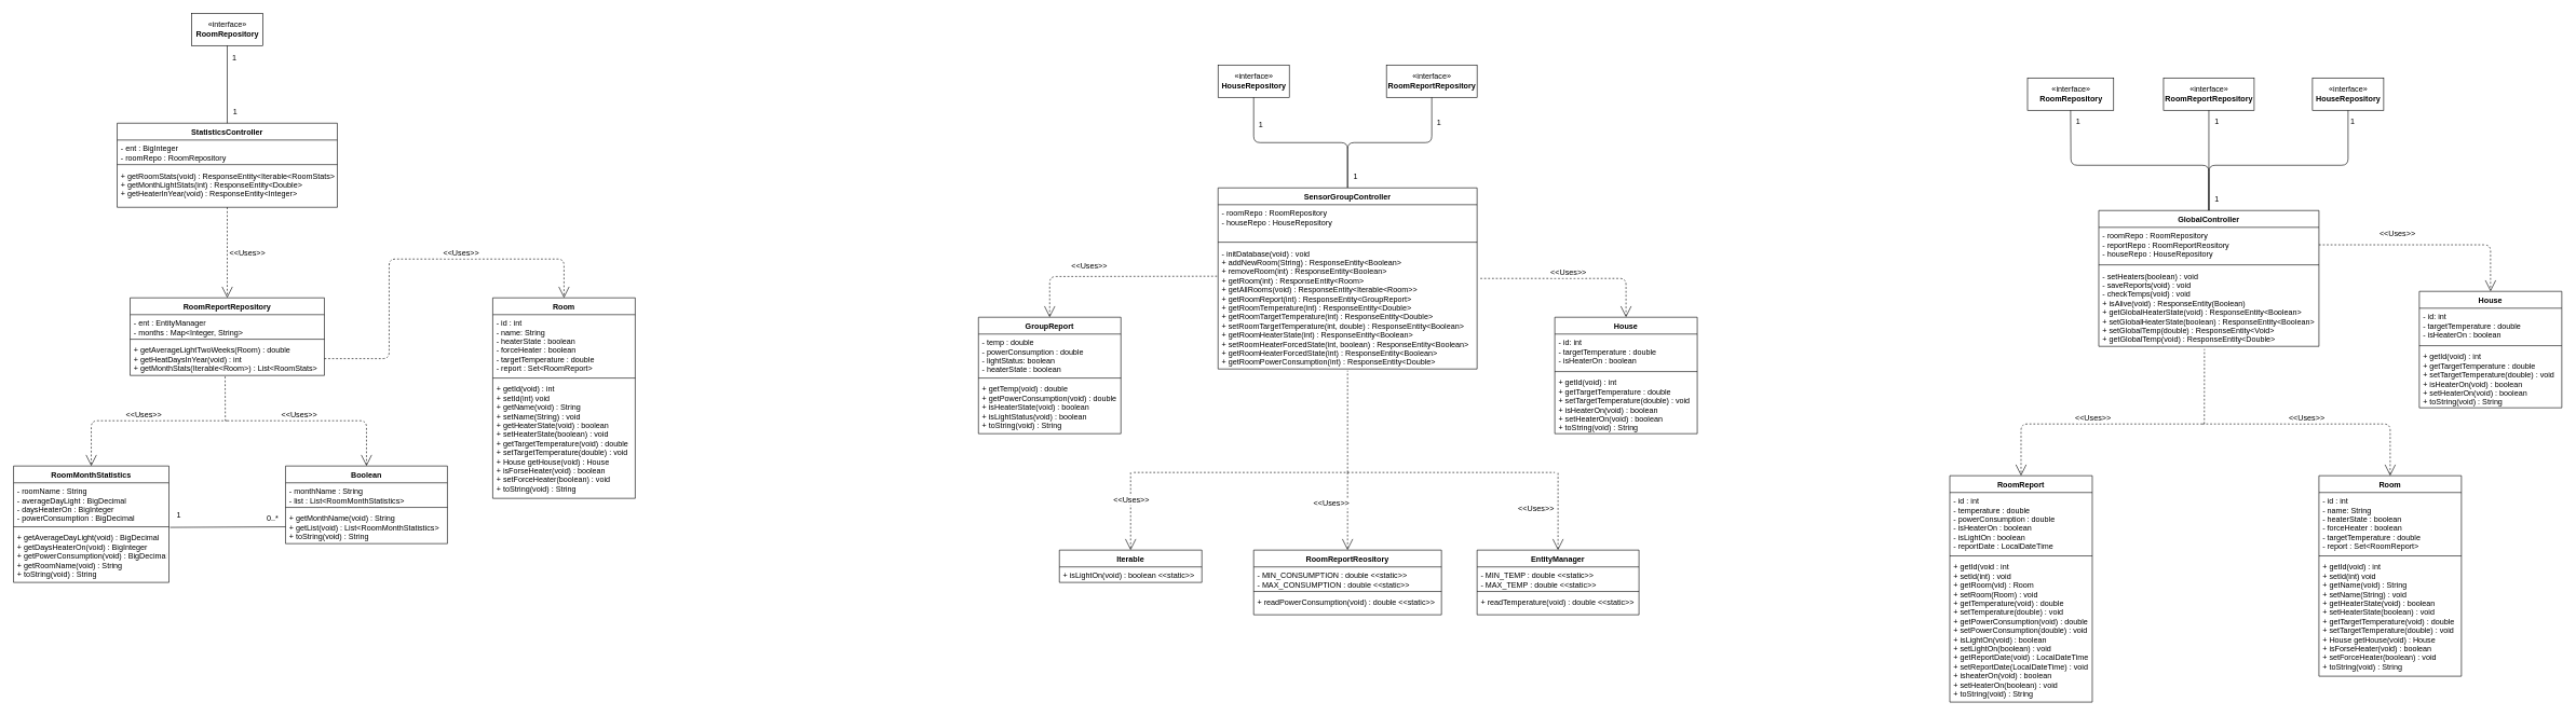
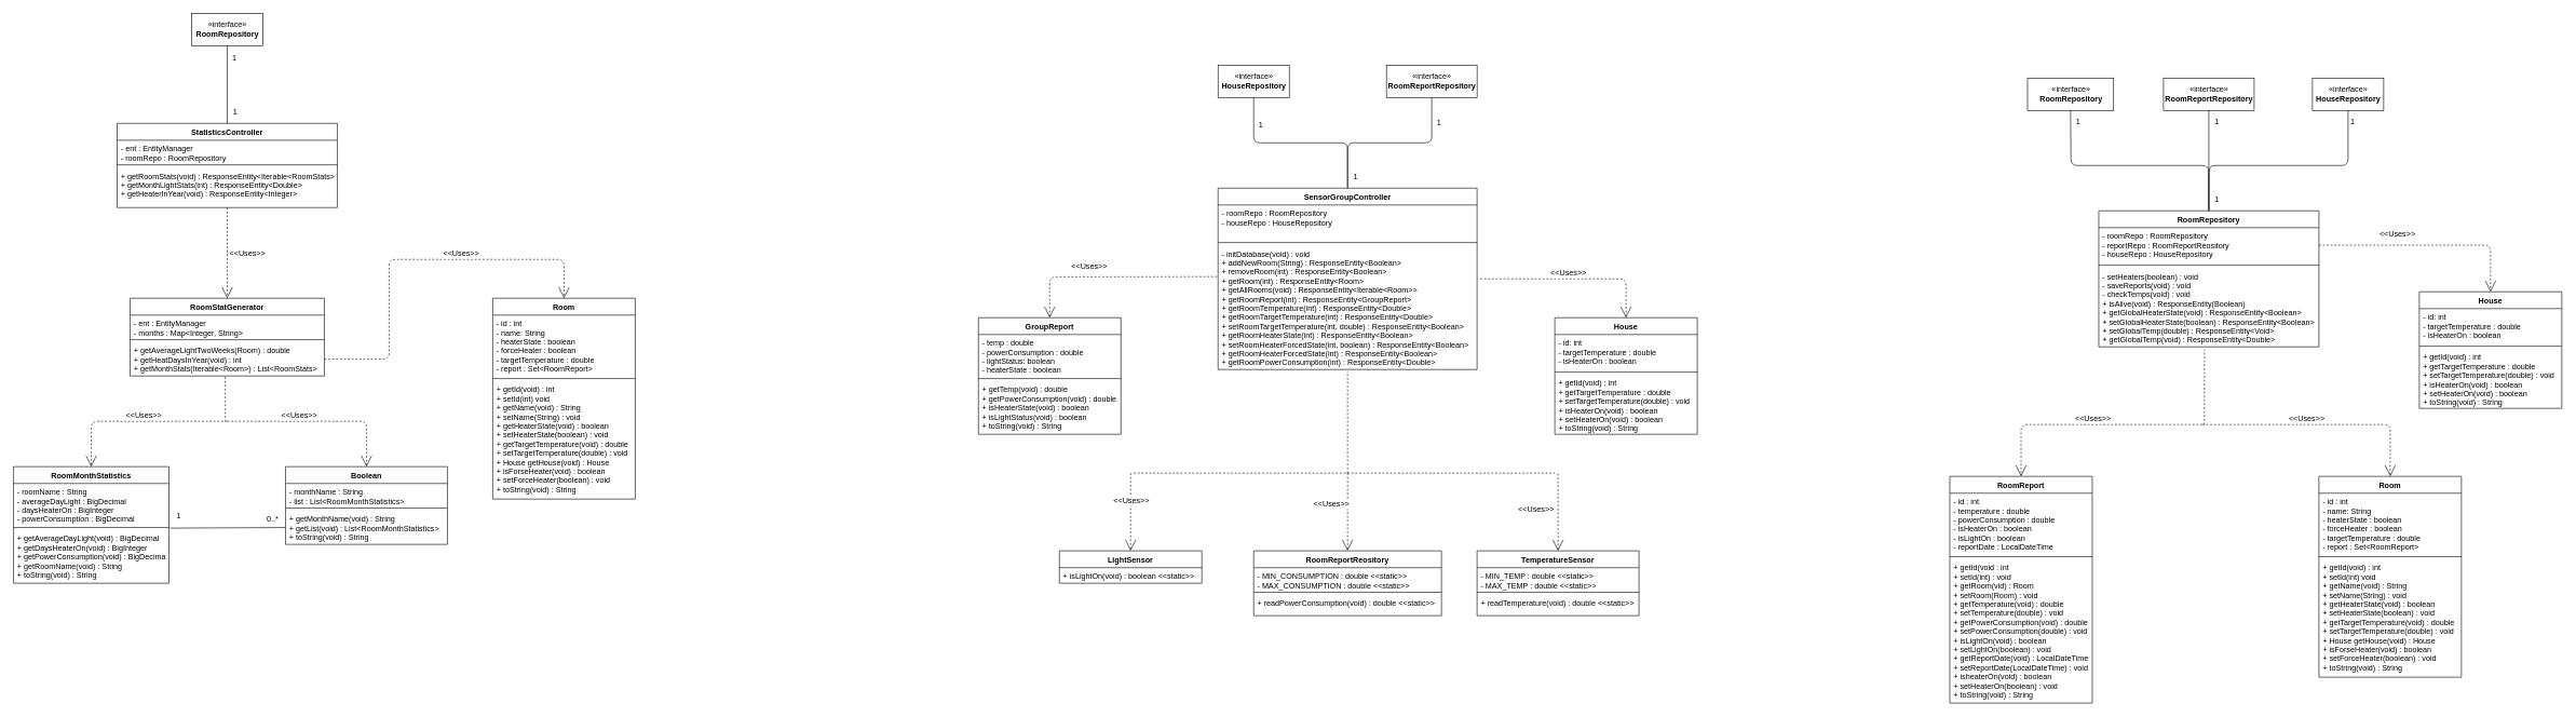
- <mxCell id="7" value="- ent : BigInteger&#10;- roomRepo : RoomRepository" style="text;strokeColor=none;fillColor=none;align=left;verticalAlign=top;spacingLeft=4;spacingRight=4;overflow=hidden;rotatable=0;points=[[0,0.5],[1,0.5]];portConstraint=eastwest;" parent="6" vertex="1"><mxGeometry y="26" width="340" height="34" as="geometry" /></mxCell>
+ <mxCell id="7" value="- ent : EntityManager&#10;- roomRepo : RoomRepository" style="text;strokeColor=none;fillColor=none;align=left;verticalAlign=top;spacingLeft=4;spacingRight=4;overflow=hidden;rotatable=0;points=[[0,0.5],[1,0.5]];portConstraint=eastwest;" parent="6" vertex="1"><mxGeometry y="26" width="340" height="34" as="geometry" /></mxCell>
- <mxCell id="93" value="GlobalController" style="swimlane;fontStyle=1;align=center;verticalAlign=top;childLayout=stackLayout;horizontal=1;startSize=26;horizontalStack=0;resizeParent=1;resizeParentMax=0;resizeLast=0;collapsible=1;marginBottom=0;" parent="1" vertex="1"><mxGeometry x="3240" y="325" width="340" height="210" as="geometry" /></mxCell>
+ <mxCell id="93" value="RoomRepository" style="swimlane;fontStyle=1;align=center;verticalAlign=top;childLayout=stackLayout;horizontal=1;startSize=26;horizontalStack=0;resizeParent=1;resizeParentMax=0;resizeLast=0;collapsible=1;marginBottom=0;" parent="1" vertex="1"><mxGeometry x="3240" y="325" width="340" height="210" as="geometry" /></mxCell>
- <mxCell id="12" value="RoomReportRepository" style="swimlane;fontStyle=1;align=center;verticalAlign=top;childLayout=stackLayout;horizontal=1;startSize=26;horizontalStack=0;resizeParent=1;resizeParentMax=0;resizeLast=0;collapsible=1;marginBottom=0;" parent="1" vertex="1"><mxGeometry x="200" y="460" width="300" height="120" as="geometry" /></mxCell>
+ <mxCell id="12" value="RoomStatGenerator" style="swimlane;fontStyle=1;align=center;verticalAlign=top;childLayout=stackLayout;horizontal=1;startSize=26;horizontalStack=0;resizeParent=1;resizeParentMax=0;resizeLast=0;collapsible=1;marginBottom=0;" parent="1" vertex="1"><mxGeometry x="200" y="460" width="300" height="120" as="geometry" /></mxCell>
- <mxCell id="79" value="Iterable" style="swimlane;fontStyle=1;childLayout=stackLayout;horizontal=1;startSize=26;fillColor=none;horizontalStack=0;resizeParent=1;resizeParentMax=0;resizeLast=0;collapsible=1;marginBottom=0;" parent="1" vertex="1"><mxGeometry x="1635" y="850" width="220" height="50" as="geometry" /></mxCell>
+ <mxCell id="79" value="LightSensor" style="swimlane;fontStyle=1;childLayout=stackLayout;horizontal=1;startSize=26;fillColor=none;horizontalStack=0;resizeParent=1;resizeParentMax=0;resizeLast=0;collapsible=1;marginBottom=0;" parent="1" vertex="1"><mxGeometry x="1635" y="850" width="220" height="50" as="geometry" /></mxCell>
- <mxCell id="85" value="EntityManager" style="swimlane;fontStyle=1;align=center;verticalAlign=top;childLayout=stackLayout;horizontal=1;startSize=26;horizontalStack=0;resizeParent=1;resizeParentMax=0;resizeLast=0;collapsible=1;marginBottom=0;" parent="1" vertex="1"><mxGeometry x="2280" y="850" width="250" height="100" as="geometry" /></mxCell>
+ <mxCell id="85" value="TemperatureSensor" style="swimlane;fontStyle=1;align=center;verticalAlign=top;childLayout=stackLayout;horizontal=1;startSize=26;horizontalStack=0;resizeParent=1;resizeParentMax=0;resizeLast=0;collapsible=1;marginBottom=0;" parent="1" vertex="1"><mxGeometry x="2280" y="850" width="250" height="100" as="geometry" /></mxCell>
